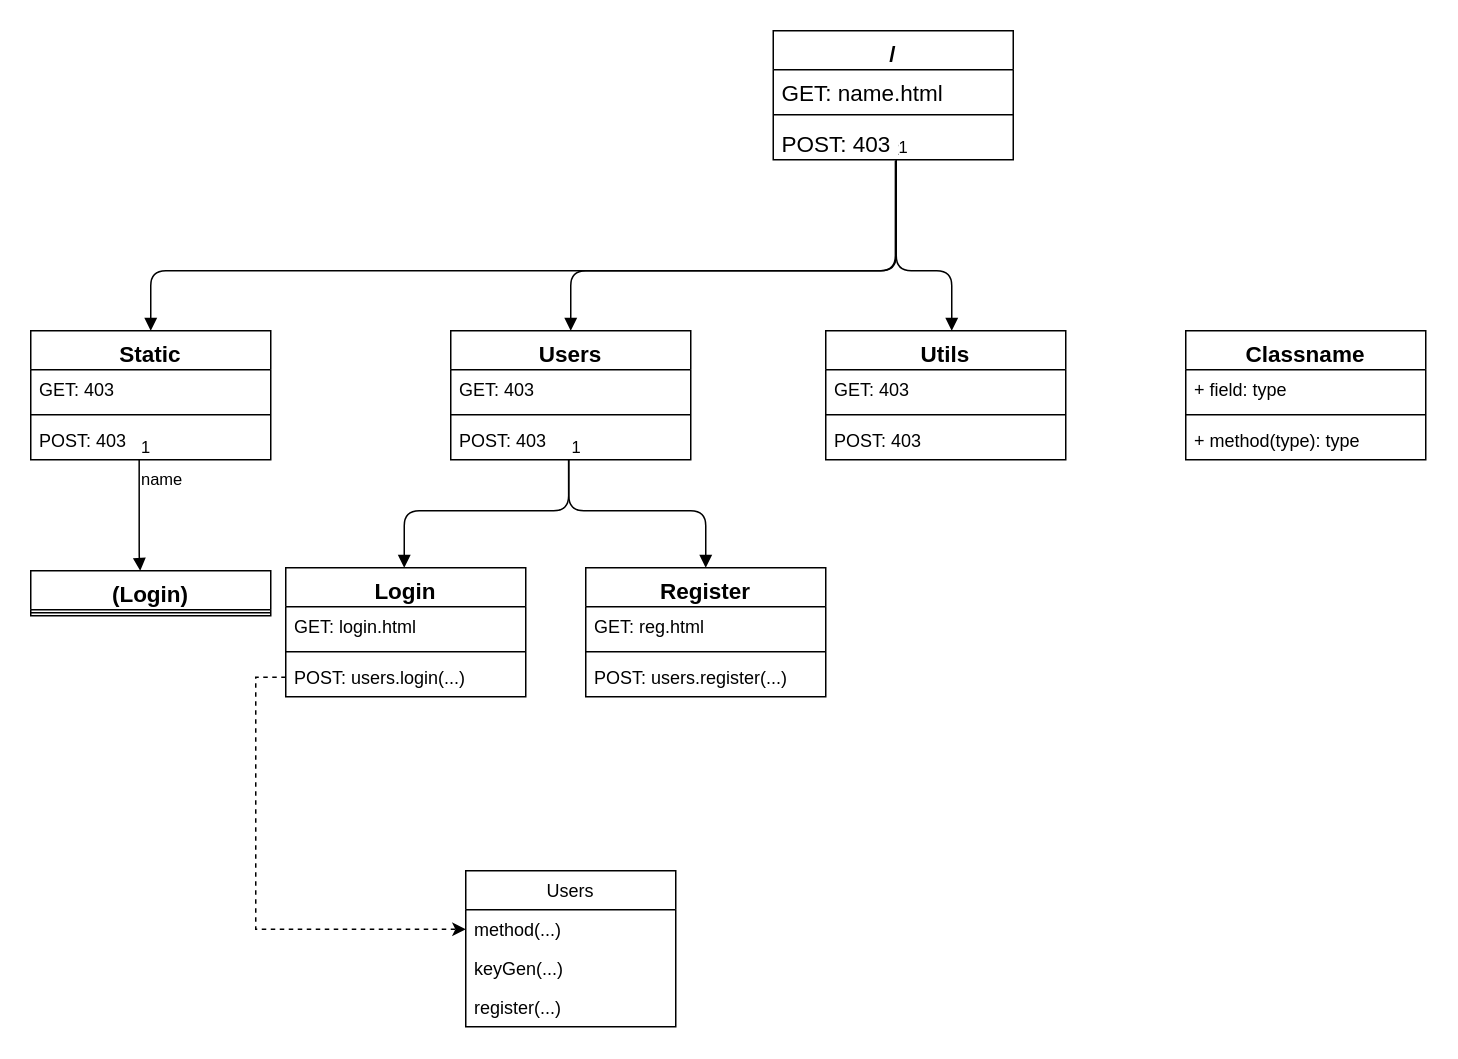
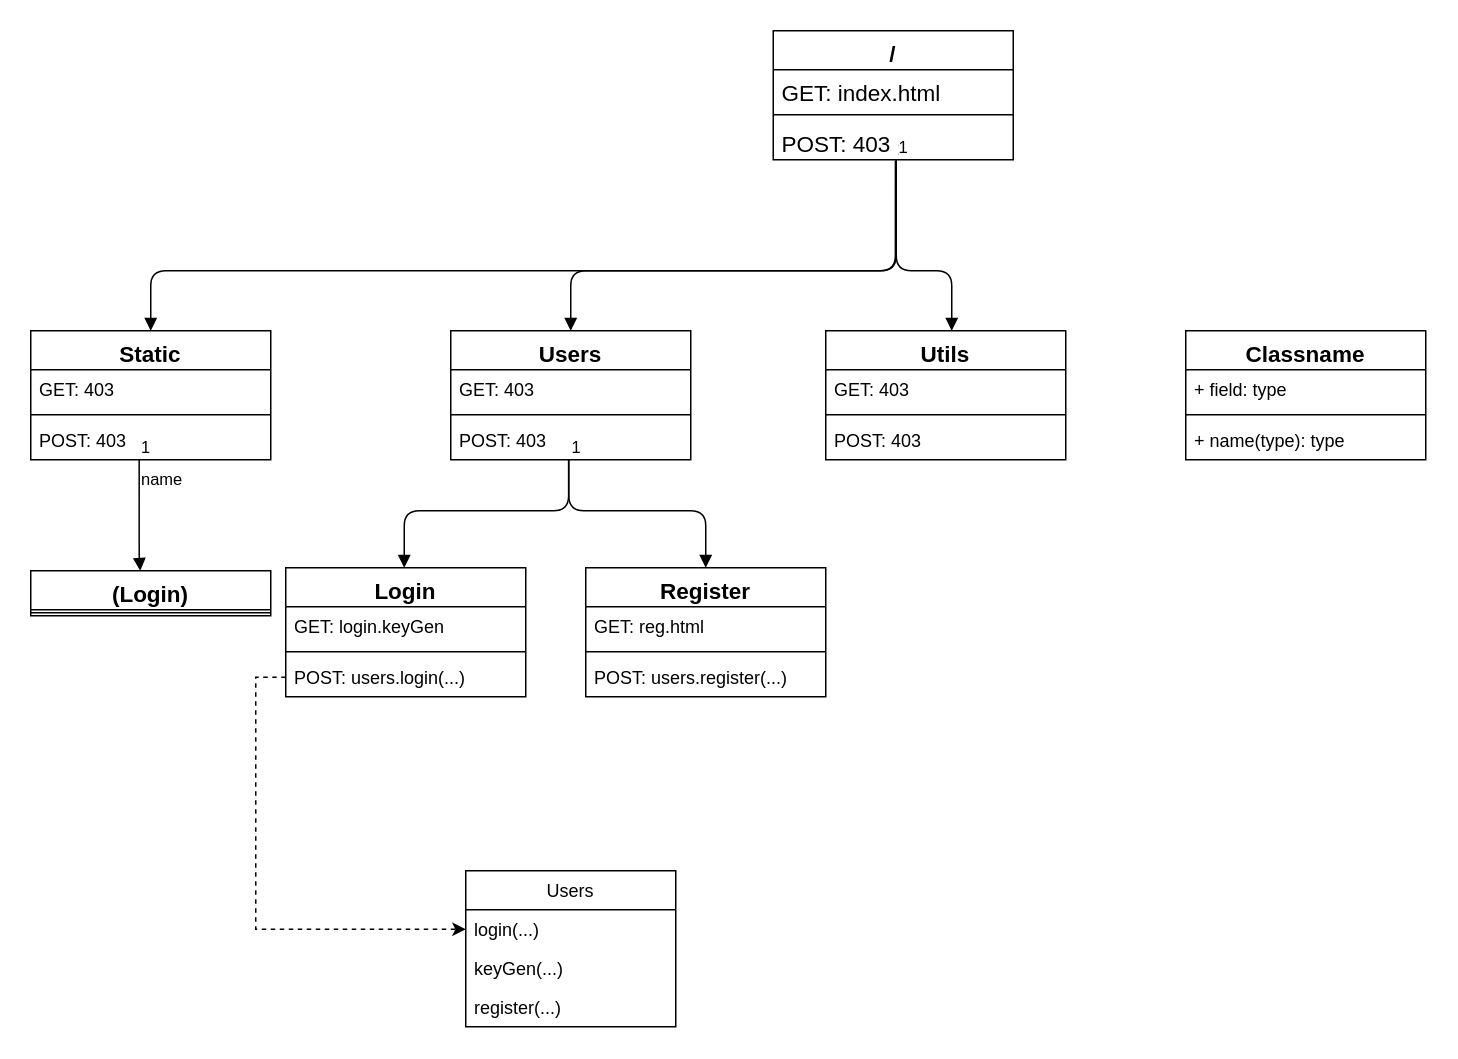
- <mxCell id="3" value="GET: name.html" style="text;strokeColor=none;fillColor=none;align=left;verticalAlign=top;spacingLeft=4;spacingRight=4;overflow=hidden;rotatable=0;points=[[0,0.5],[1,0.5]];portConstraint=eastwest;fontSize=15;" parent="2" vertex="1"><mxGeometry y="26" width="160" height="26" as="geometry" /></mxCell>
+ <mxCell id="3" value="GET: index.html" style="text;strokeColor=none;fillColor=none;align=left;verticalAlign=top;spacingLeft=4;spacingRight=4;overflow=hidden;rotatable=0;points=[[0,0.5],[1,0.5]];portConstraint=eastwest;fontSize=15;" parent="2" vertex="1"><mxGeometry y="26" width="160" height="26" as="geometry" /></mxCell>
- <mxCell id="19" value="+ method(type): type" style="text;strokeColor=none;fillColor=none;align=left;verticalAlign=top;spacingLeft=4;spacingRight=4;overflow=hidden;rotatable=0;points=[[0,0.5],[1,0.5]];portConstraint=eastwest;" parent="16" vertex="1"><mxGeometry y="60" width="160" height="26" as="geometry" /></mxCell>
+ <mxCell id="19" value="+ name(type): type" style="text;strokeColor=none;fillColor=none;align=left;verticalAlign=top;spacingLeft=4;spacingRight=4;overflow=hidden;rotatable=0;points=[[0,0.5],[1,0.5]];portConstraint=eastwest;" parent="16" vertex="1"><mxGeometry y="60" width="160" height="26" as="geometry" /></mxCell>
- <mxCell id="23" value="GET: login.html" style="text;strokeColor=none;fillColor=none;align=left;verticalAlign=top;spacingLeft=4;spacingRight=4;overflow=hidden;rotatable=0;points=[[0,0.5],[1,0.5]];portConstraint=eastwest;" parent="22" vertex="1"><mxGeometry y="26" width="160" height="26" as="geometry" /></mxCell>
+ <mxCell id="23" value="GET: login.keyGen" style="text;strokeColor=none;fillColor=none;align=left;verticalAlign=top;spacingLeft=4;spacingRight=4;overflow=hidden;rotatable=0;points=[[0,0.5],[1,0.5]];portConstraint=eastwest;" parent="22" vertex="1"><mxGeometry y="26" width="160" height="26" as="geometry" /></mxCell>
- <mxCell id="35" value="method(...)" style="text;strokeColor=none;fillColor=none;align=left;verticalAlign=top;spacingLeft=4;spacingRight=4;overflow=hidden;rotatable=0;points=[[0,0.5],[1,0.5]];portConstraint=eastwest;" parent="34" vertex="1"><mxGeometry y="26" width="140" height="26" as="geometry" /></mxCell>
+ <mxCell id="35" value="login(...)" style="text;strokeColor=none;fillColor=none;align=left;verticalAlign=top;spacingLeft=4;spacingRight=4;overflow=hidden;rotatable=0;points=[[0,0.5],[1,0.5]];portConstraint=eastwest;" parent="34" vertex="1"><mxGeometry y="26" width="140" height="26" as="geometry" /></mxCell>
